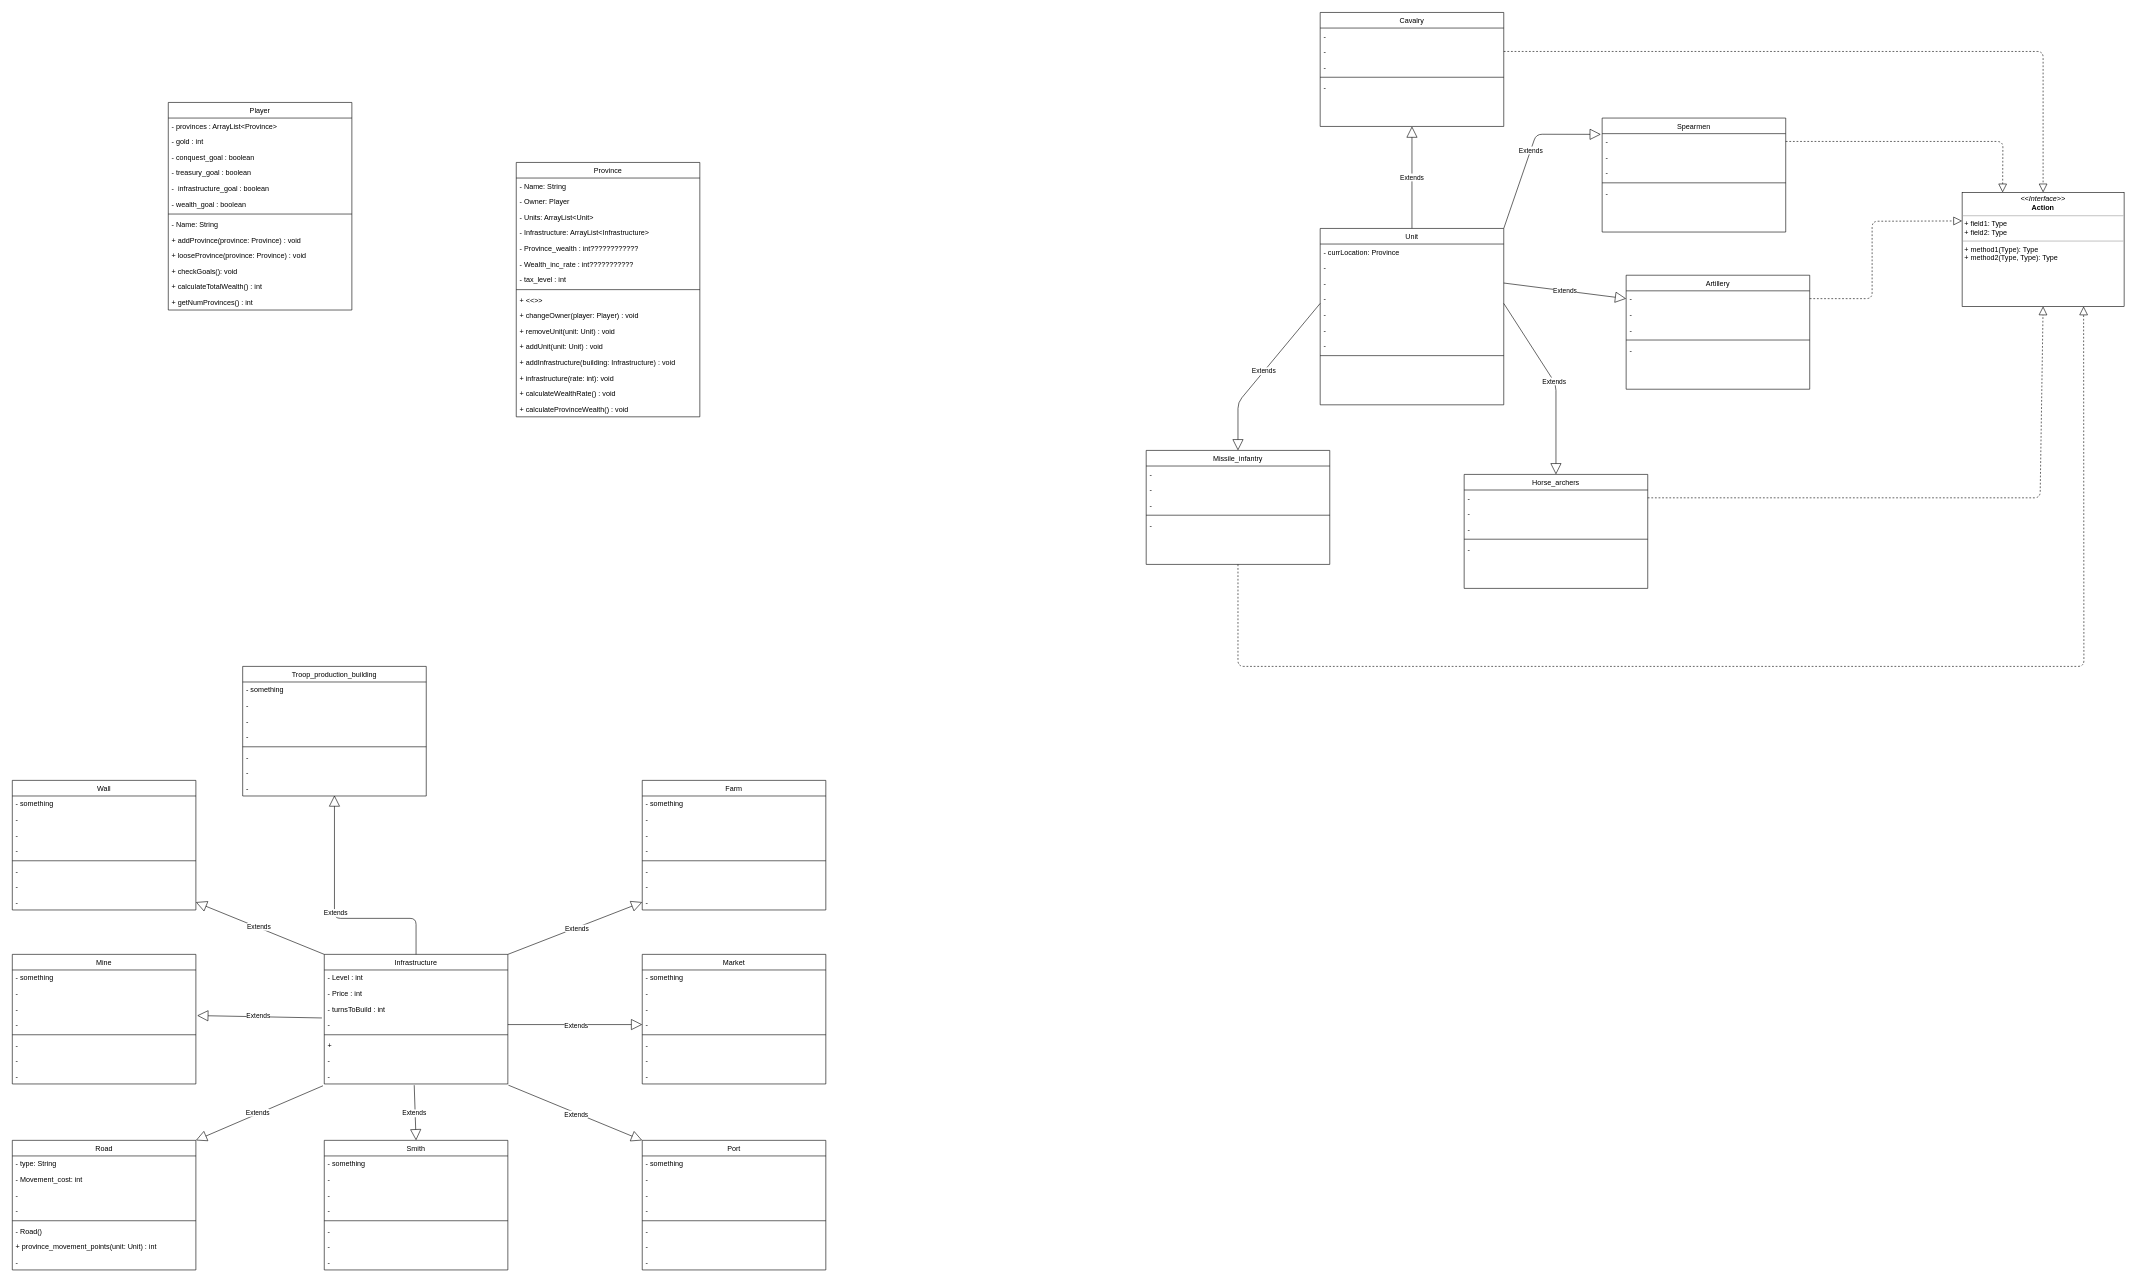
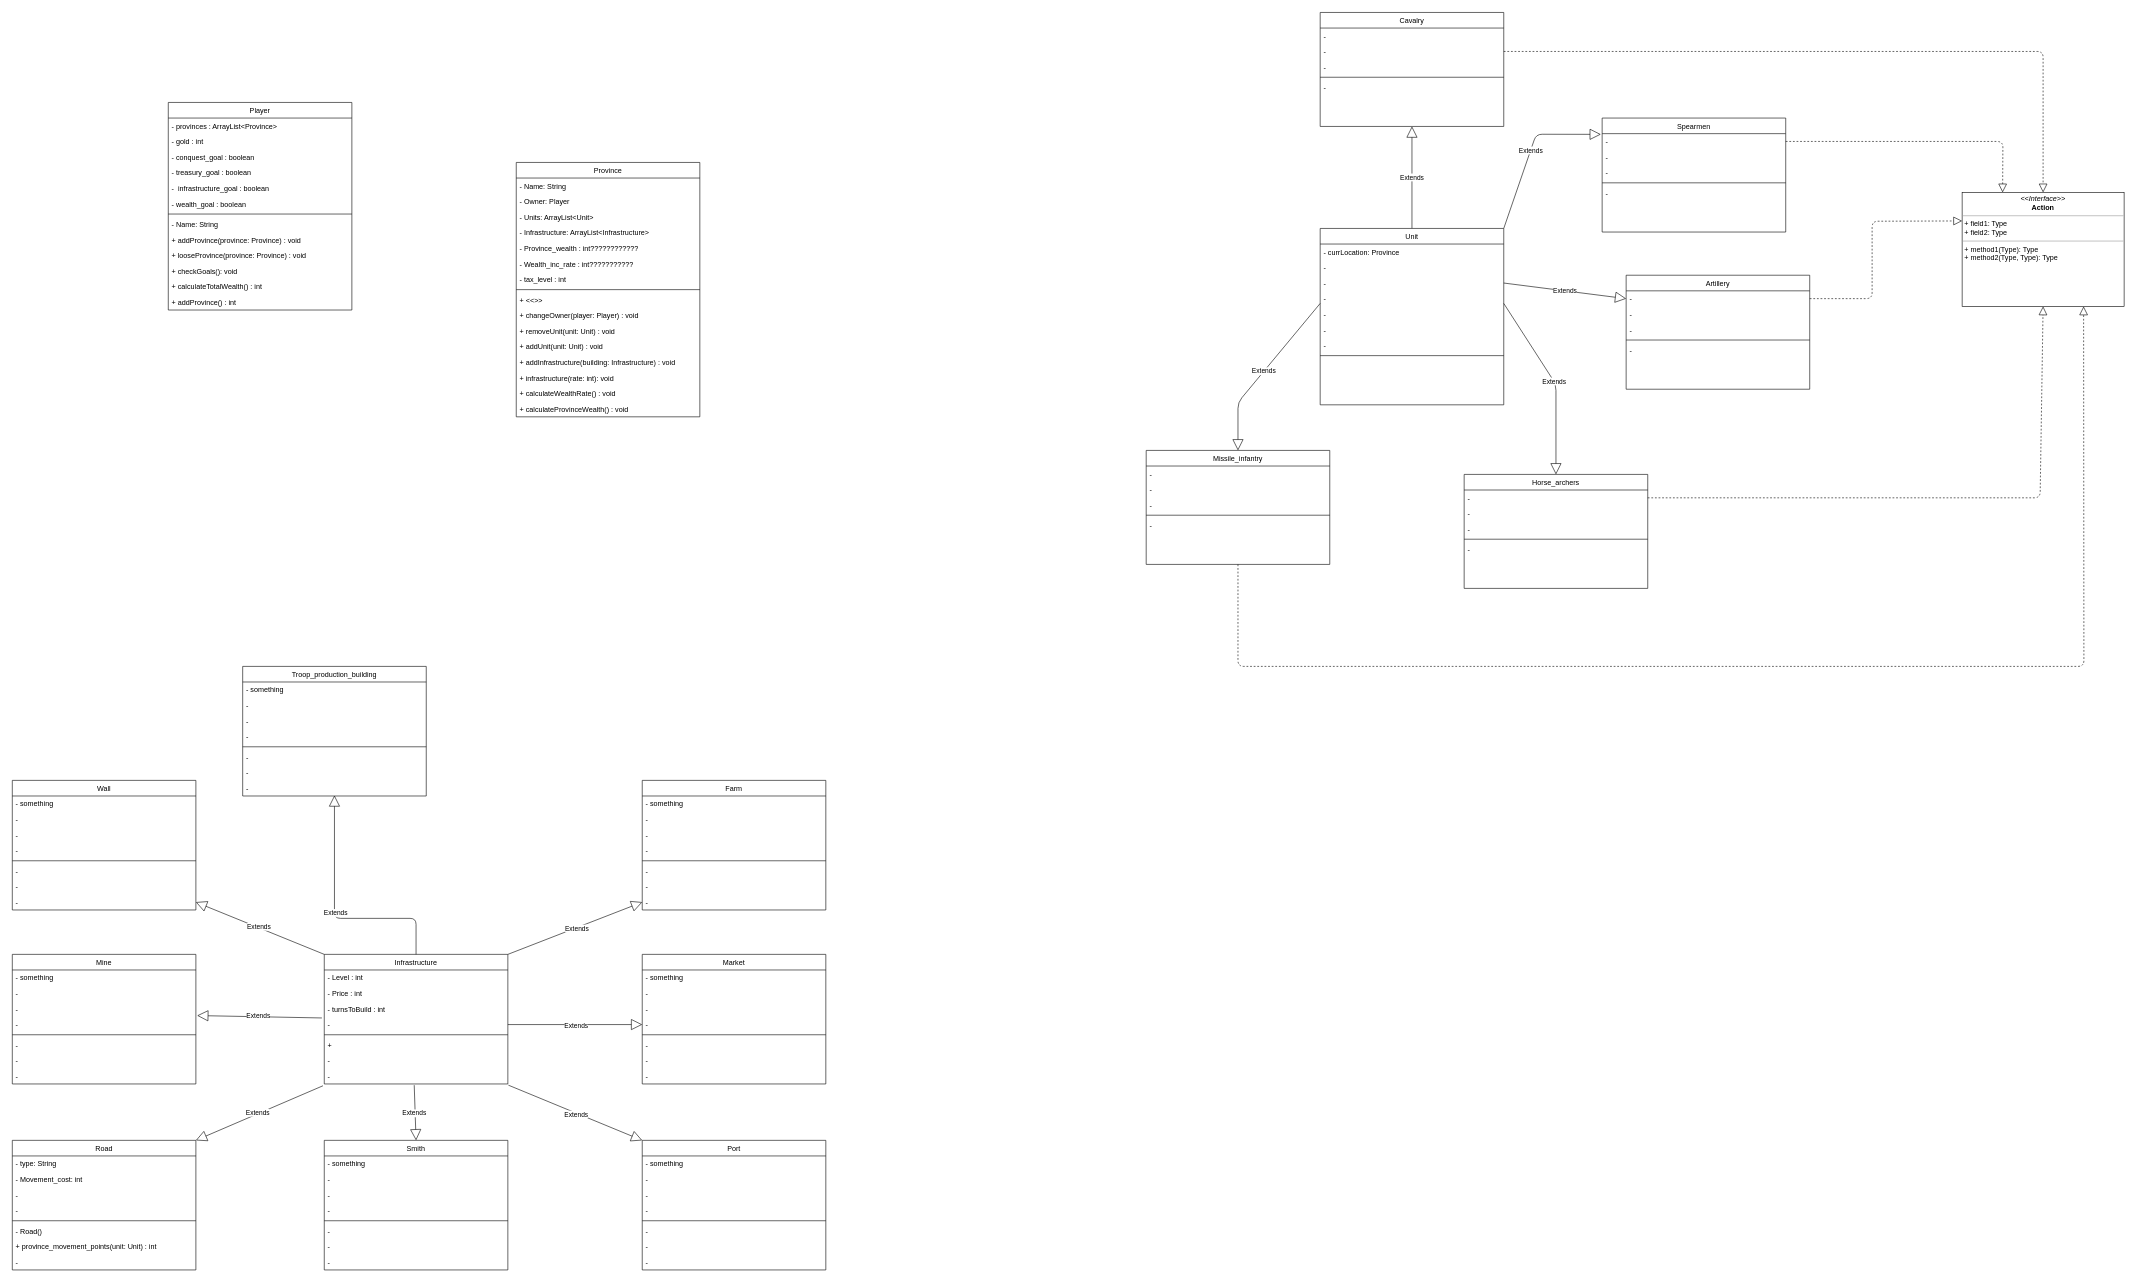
- <mxCell id="162" value="+ getNumProvinces() : int " style="text;align=left;verticalAlign=top;spacingLeft=4;spacingRight=4;overflow=hidden;rotatable=0;points=[[0,0.5],[1,0.5]];portConstraint=eastwest;" parent="149" vertex="1"><mxGeometry y="320" width="306" height="26" as="geometry" /></mxCell>
+ <mxCell id="162" value="+ addProvince() : int " style="text;align=left;verticalAlign=top;spacingLeft=4;spacingRight=4;overflow=hidden;rotatable=0;points=[[0,0.5],[1,0.5]];portConstraint=eastwest;" parent="149" vertex="1"><mxGeometry y="320" width="306" height="26" as="geometry" /></mxCell>
